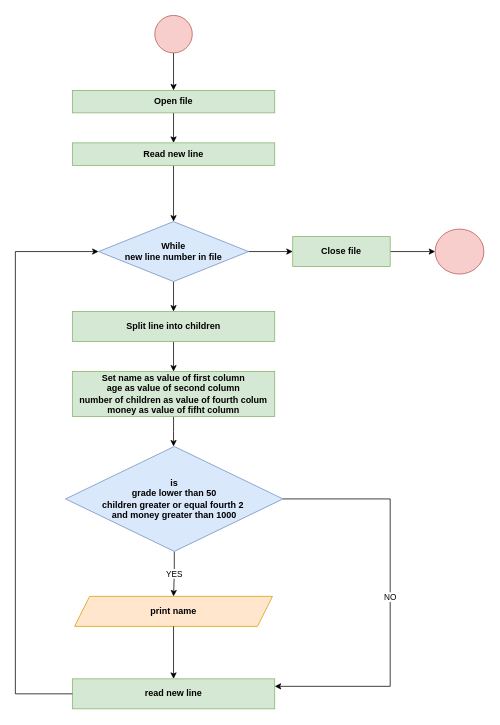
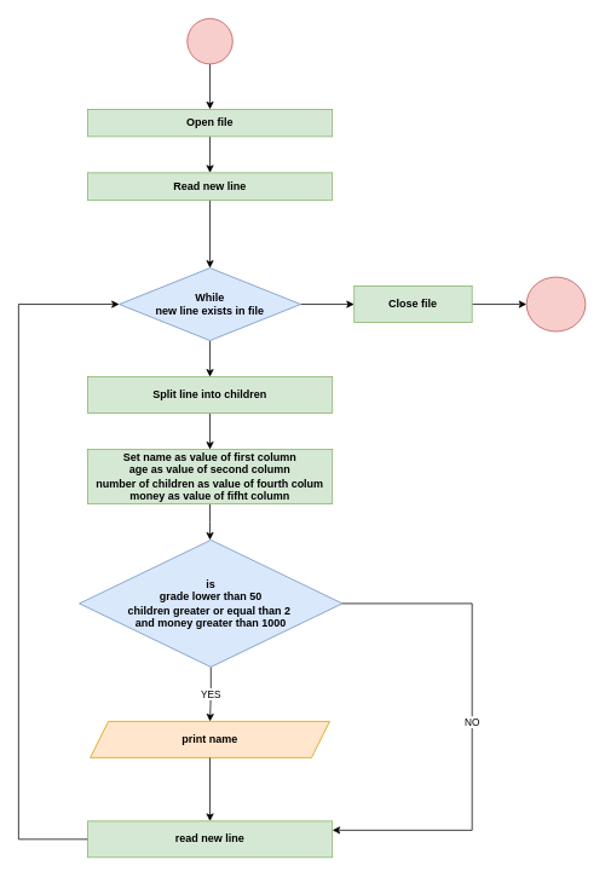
- <mxCell id="6" value="While &lt;br&gt;new line number in file" style="rhombus;whiteSpace=wrap;html=1;fillColor=#dae8fc;strokeColor=#6c8ebf;fontStyle=1" parent="1" vertex="1"><mxGeometry x="131" y="295" width="200" height="80" as="geometry" /></mxCell>
+ <mxCell id="6" value="While &lt;br&gt;new line exists in file" style="rhombus;whiteSpace=wrap;html=1;fillColor=#dae8fc;strokeColor=#6c8ebf;fontStyle=1" parent="1" vertex="1"><mxGeometry x="131" y="295" width="200" height="80" as="geometry" /></mxCell>
- <mxCell id="18" value="is &lt;br&gt;grade lower than 50&lt;br&gt;children greater or equal fourth 2&amp;nbsp;&lt;br&gt;and money greater than 1000" style="rhombus;whiteSpace=wrap;html=1;fillColor=#dae8fc;strokeColor=#6c8ebf;fontStyle=1" parent="1" vertex="1"><mxGeometry x="87" y="595" width="290" height="140" as="geometry" /></mxCell>
+ <mxCell id="18" value="is &lt;br&gt;grade lower than 50&lt;br&gt;children greater or equal than 2&amp;nbsp;&lt;br&gt;and money greater than 1000" style="rhombus;whiteSpace=wrap;html=1;fillColor=#dae8fc;strokeColor=#6c8ebf;fontStyle=1" parent="1" vertex="1"><mxGeometry x="87" y="595" width="290" height="140" as="geometry" /></mxCell>
